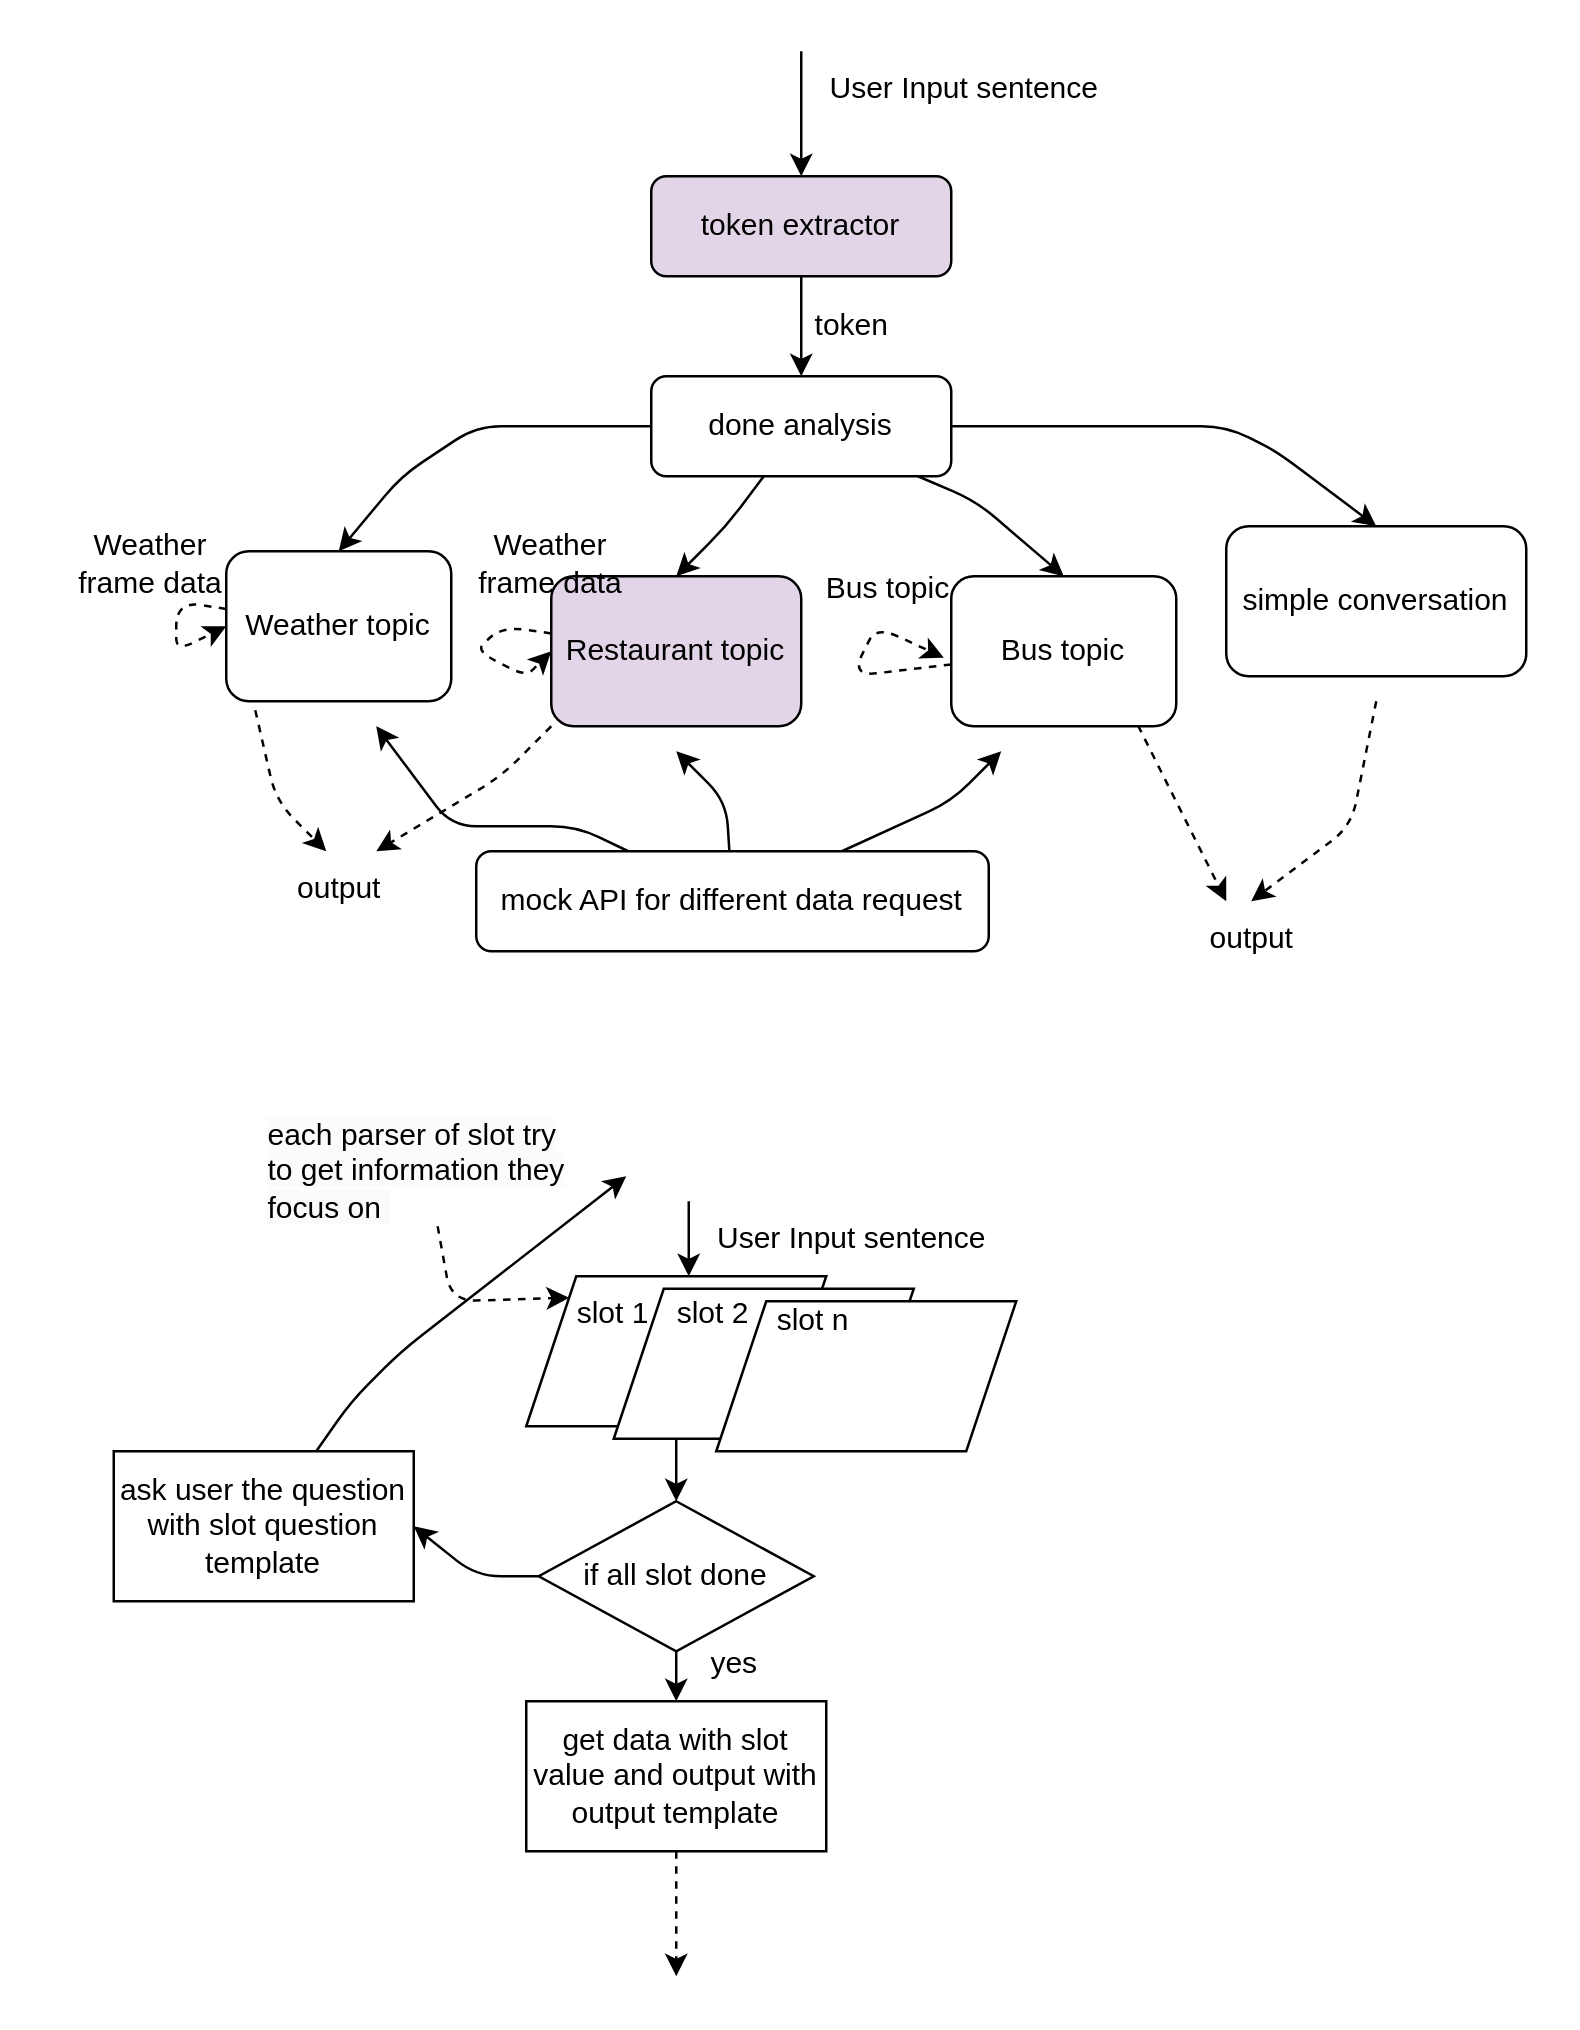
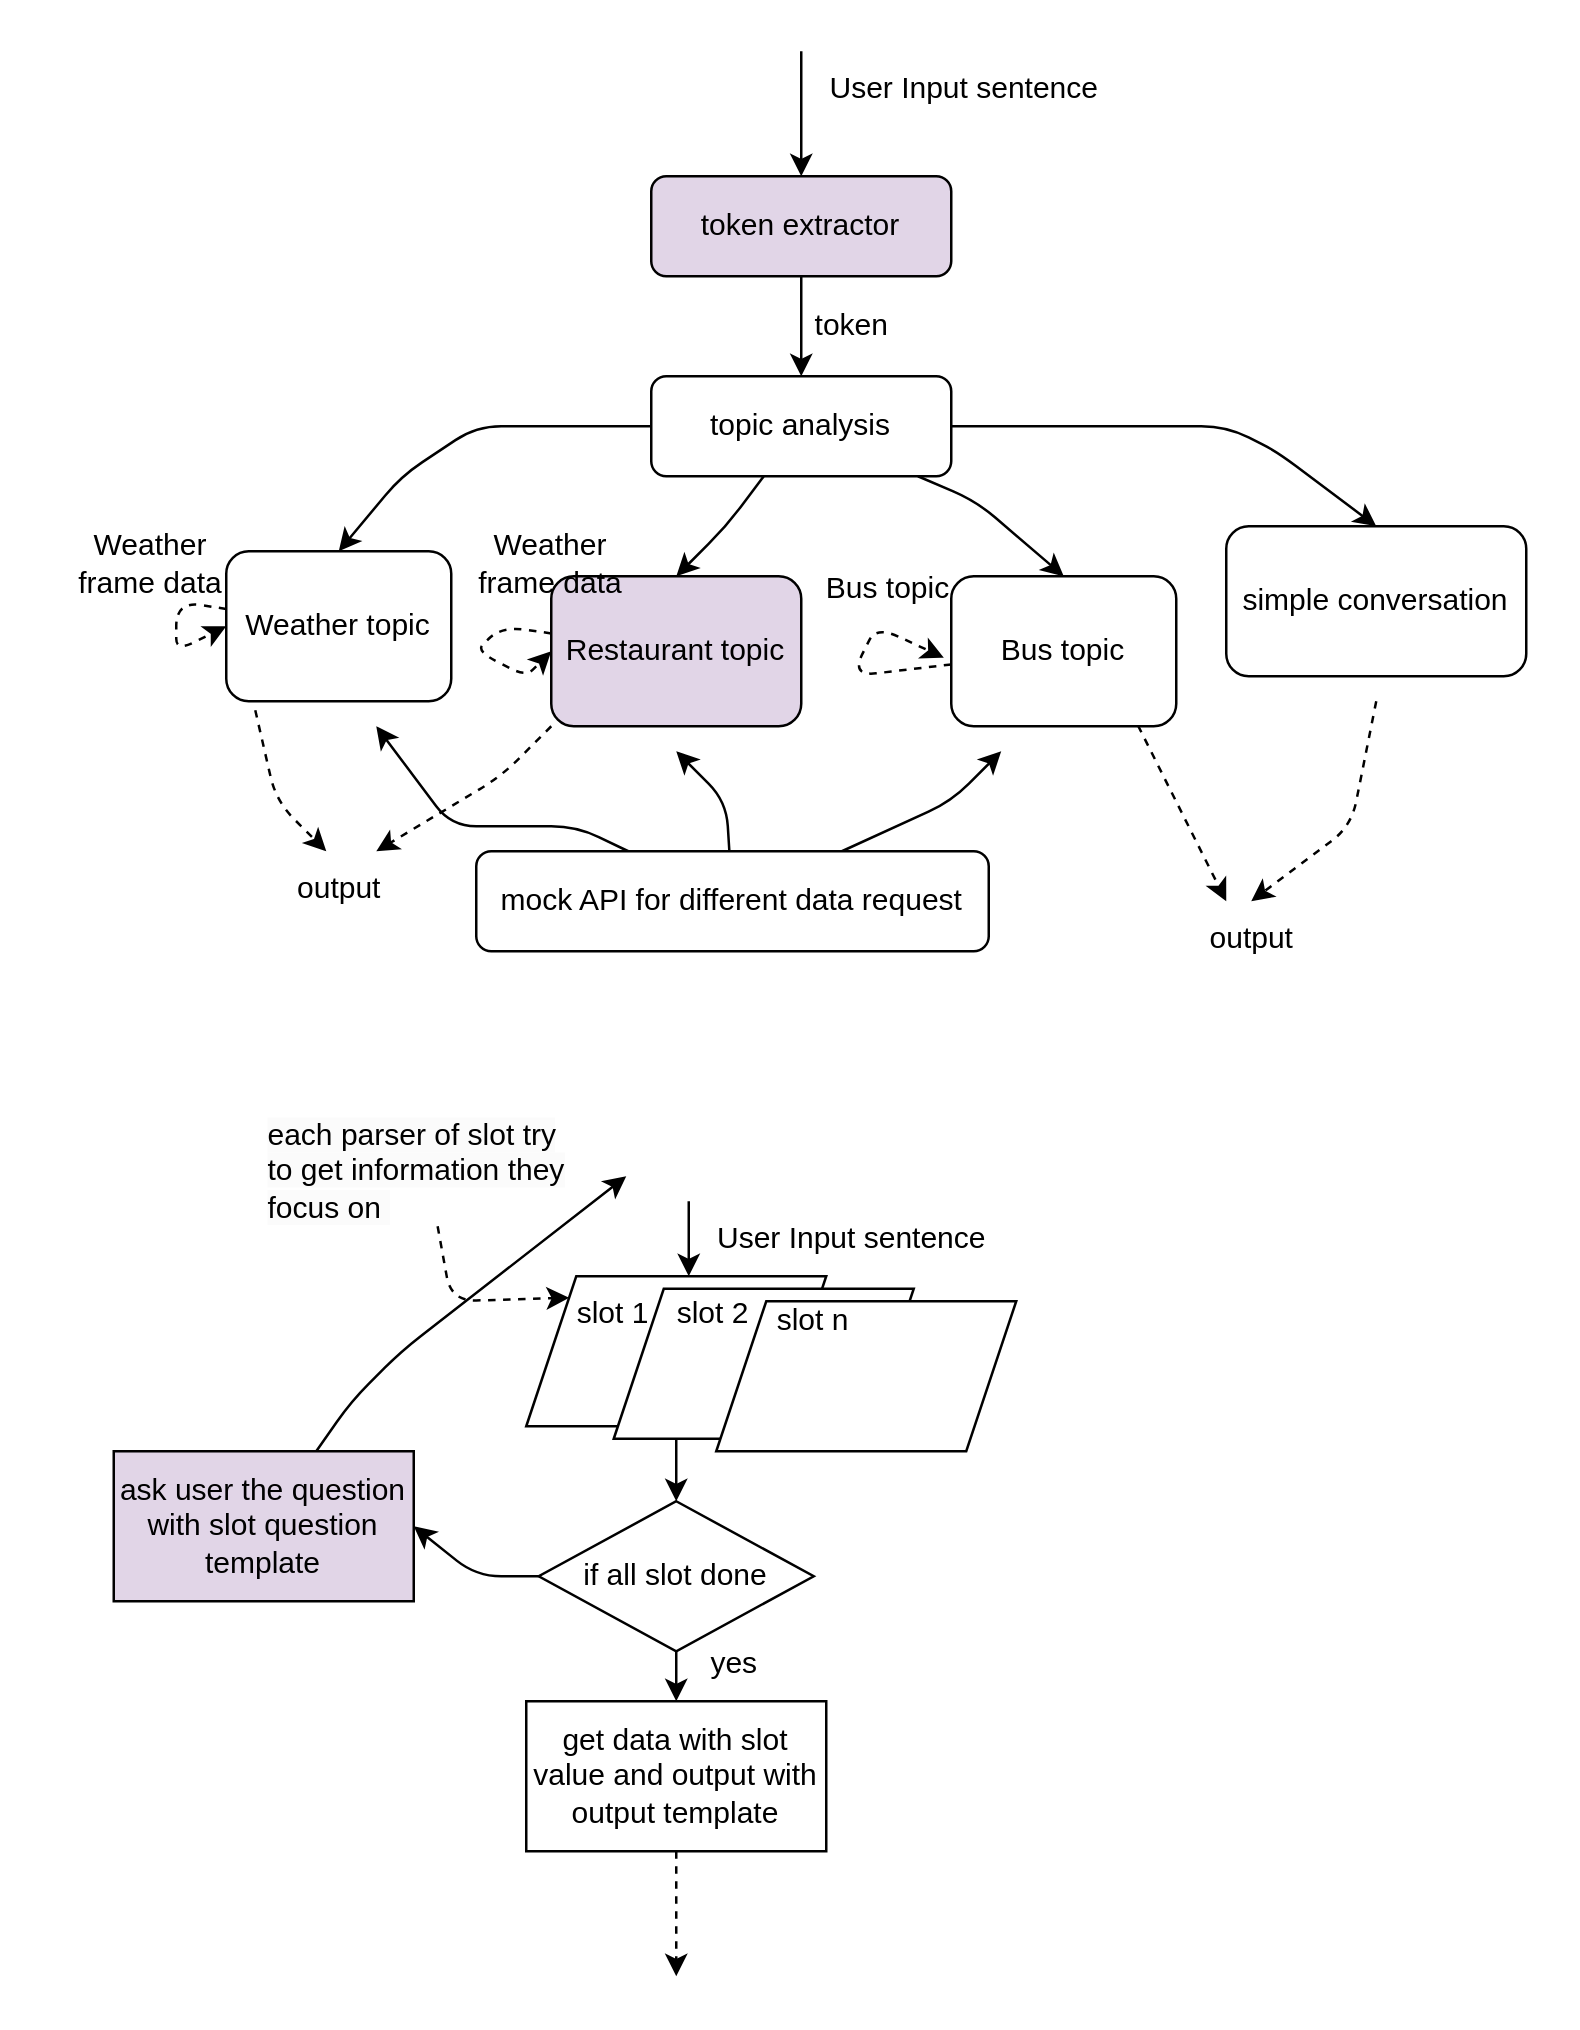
- <mxCell id="10" value="done analysis" style="rounded=1;whiteSpace=wrap;html=1;" vertex="1" parent="1"><mxGeometry x="260" y="150" width="120" height="40" as="geometry" /></mxCell>
+ <mxCell id="10" value="topic analysis" style="rounded=1;whiteSpace=wrap;html=1;" vertex="1" parent="1"><mxGeometry x="260" y="150" width="120" height="40" as="geometry" /></mxCell>
- <mxCell id="43" value="ask user the question with slot question template" style="rounded=0;whiteSpace=wrap;html=1;" vertex="1" parent="1"><mxGeometry x="45" y="580" width="120" height="60" as="geometry" /></mxCell>
+ <mxCell id="43" value="ask user the question with slot question template" style="rounded=0;whiteSpace=wrap;html=1;fillColor=#e1d5e7;" vertex="1" parent="1"><mxGeometry x="45" y="580" width="120" height="60" as="geometry" /></mxCell>
